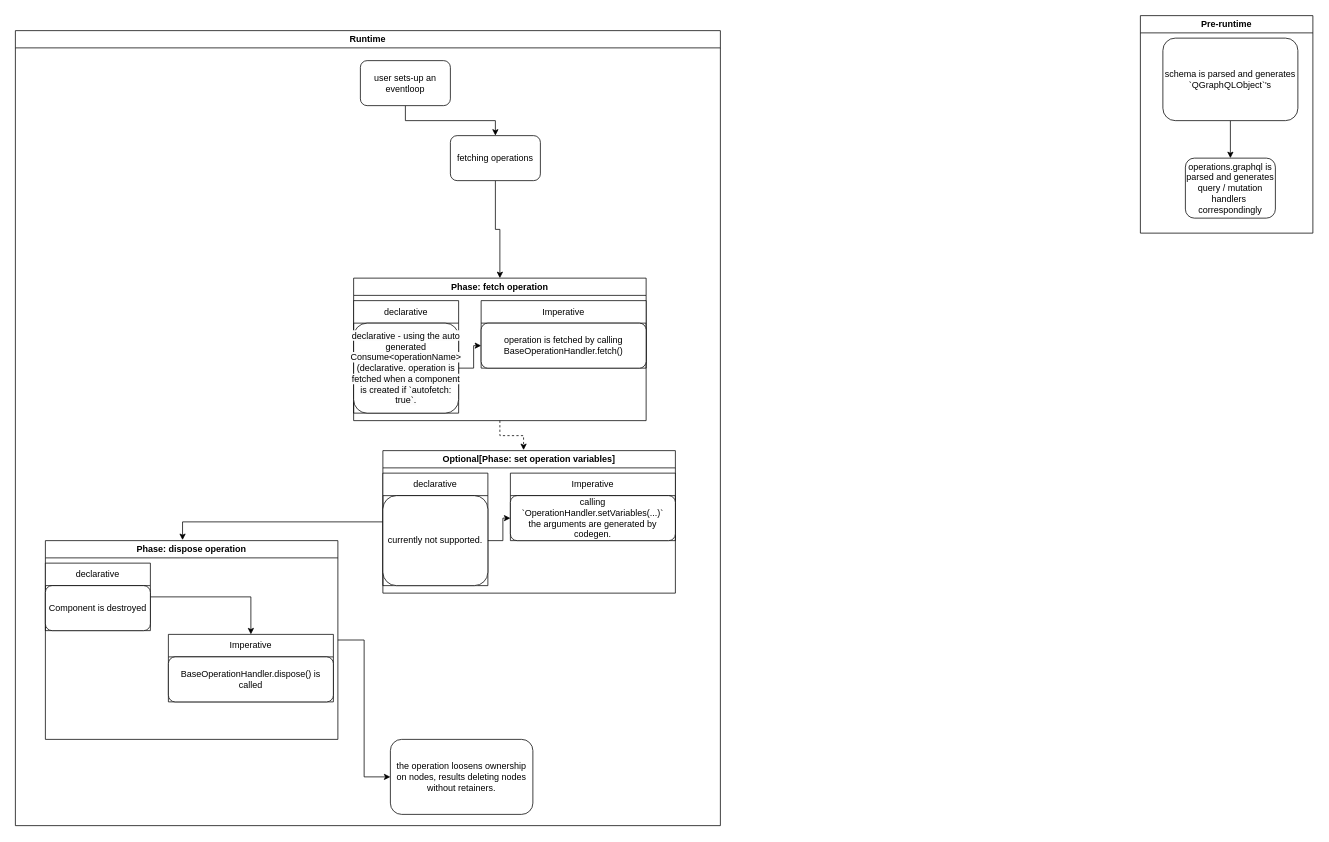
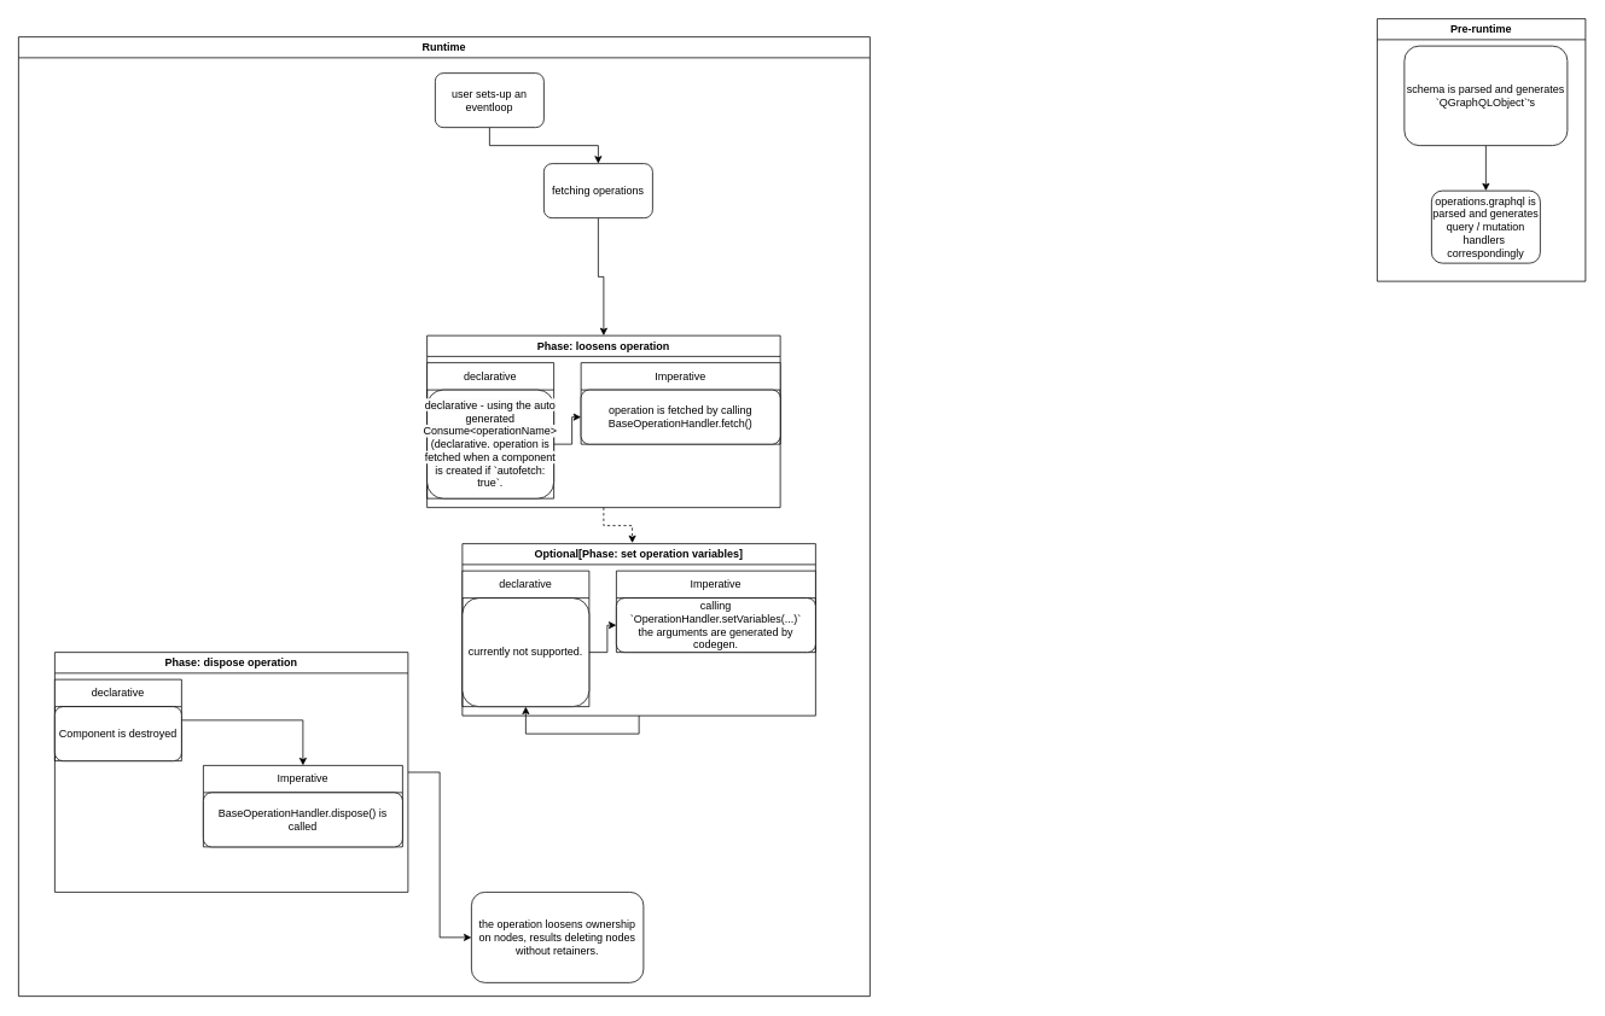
- <mxCell id="13" value="Phase: fetch operation" style="swimlane;whiteSpace=wrap;html=1;" parent="6" vertex="1"><mxGeometry x="451" y="330" width="390" height="190" as="geometry" /></mxCell>
+ <mxCell id="13" value="Phase: loosens operation" style="swimlane;whiteSpace=wrap;html=1;" parent="6" vertex="1"><mxGeometry x="451" y="330" width="390" height="190" as="geometry" /></mxCell>
- <mxCell id="26" style="edgeStyle=orthogonalEdgeStyle;rounded=0;orthogonalLoop=1;jettySize=auto;html=1;entryX=0.469;entryY=-0.003;entryDx=0;entryDy=0;entryPerimeter=0;" edge="1" parent="6" source="27" target="20"><mxGeometry relative="1" as="geometry" /></mxCell>
+ <mxCell id="26" style="edgeStyle=orthogonalEdgeStyle;rounded=0;orthogonalLoop=1;jettySize=auto;html=1;" edge="1" parent="6" source="27" target="29"><mxGeometry relative="1" as="geometry" /></mxCell>
